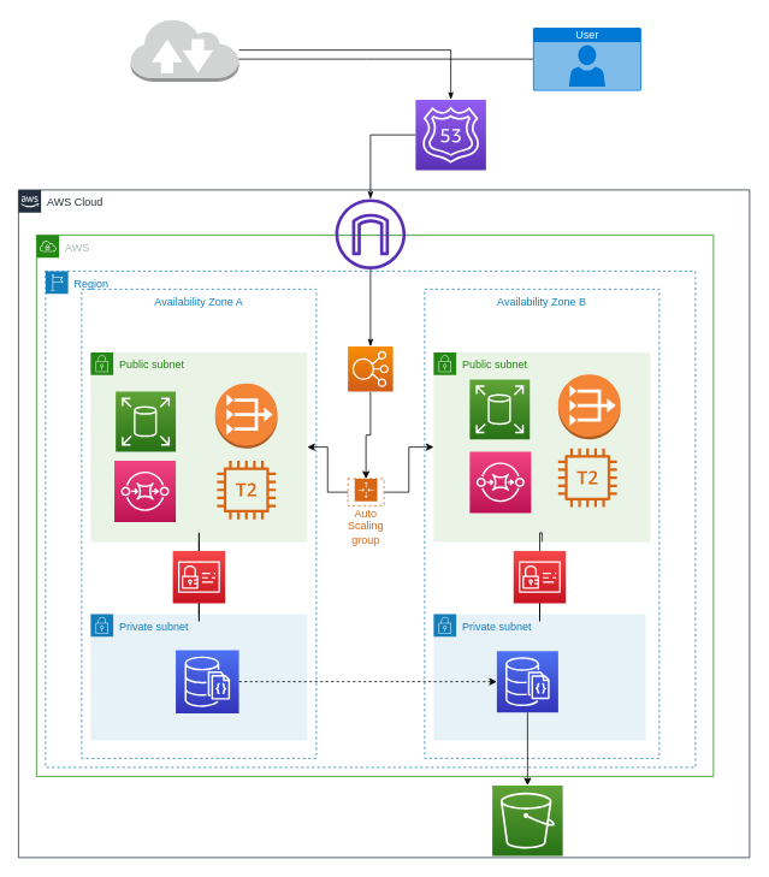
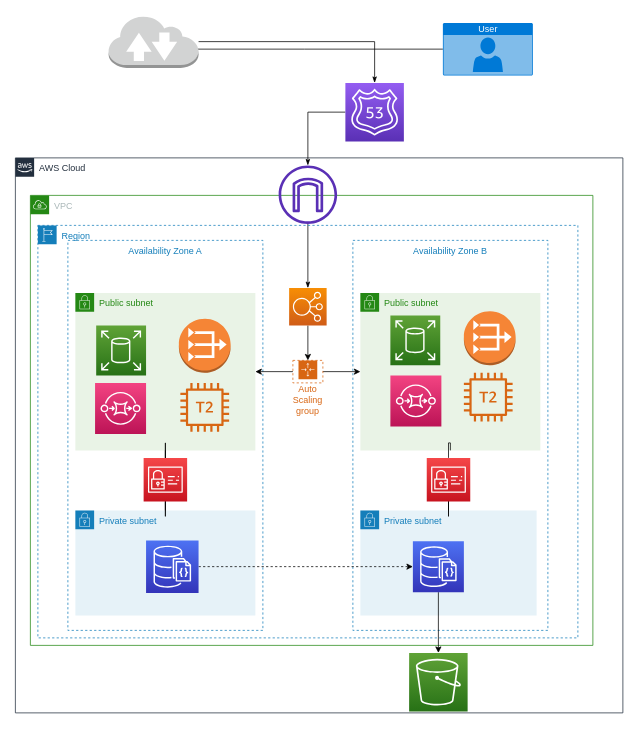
- <mxCell id="3" value="AWS" style="points=[[0,0],[0.25,0],[0.5,0],[0.75,0],[1,0],[1,0.25],[1,0.5],[1,0.75],[1,1],[0.75,1],[0.5,1],[0.25,1],[0,1],[0,0.75],[0,0.5],[0,0.25]];outlineConnect=0;gradientColor=none;html=1;whiteSpace=wrap;fontSize=12;fontStyle=0;shape=mxgraph.aws4.group;grIcon=mxgraph.aws4.group_vpc;strokeColor=#248814;fillColor=none;verticalAlign=top;align=left;spacingLeft=30;fontColor=#AAB7B8;dashed=0;" vertex="1" parent="1"><mxGeometry x="40" y="260" width="750" height="600" as="geometry" /></mxCell>
+ <mxCell id="3" value="VPC" style="points=[[0,0],[0.25,0],[0.5,0],[0.75,0],[1,0],[1,0.25],[1,0.5],[1,0.75],[1,1],[0.75,1],[0.5,1],[0.25,1],[0,1],[0,0.75],[0,0.5],[0,0.25]];outlineConnect=0;gradientColor=none;html=1;whiteSpace=wrap;fontSize=12;fontStyle=0;shape=mxgraph.aws4.group;grIcon=mxgraph.aws4.group_vpc;strokeColor=#248814;fillColor=none;verticalAlign=top;align=left;spacingLeft=30;fontColor=#AAB7B8;dashed=0;" vertex="1" parent="1"><mxGeometry x="40" y="260" width="750" height="600" as="geometry" /></mxCell>
- <mxCell id="16" value="Auto Scaling group" style="points=[[0,0],[0.25,0],[0.5,0],[0.75,0],[1,0],[1,0.25],[1,0.5],[1,0.75],[1,1],[0.75,1],[0.5,1],[0.25,1],[0,1],[0,0.75],[0,0.5],[0,0.25]];outlineConnect=0;gradientColor=none;html=1;whiteSpace=wrap;fontSize=12;fontStyle=0;shape=mxgraph.aws4.groupCenter;grIcon=mxgraph.aws4.group_auto_scaling_group;grStroke=1;strokeColor=#D86613;fillColor=none;verticalAlign=top;align=center;fontColor=#D86613;dashed=1;spacingTop=25;" vertex="1" parent="1"><mxGeometry x="385" y="530" width="40" height="30" as="geometry" /></mxCell>
+ <mxCell id="16" value="Auto Scaling group" style="points=[[0,0],[0.25,0],[0.5,0],[0.75,0],[1,0],[1,0.25],[1,0.5],[1,0.75],[1,1],[0.75,1],[0.5,1],[0.25,1],[0,1],[0,0.75],[0,0.5],[0,0.25]];outlineConnect=0;gradientColor=none;html=1;whiteSpace=wrap;fontSize=12;fontStyle=0;shape=mxgraph.aws4.groupCenter;grIcon=mxgraph.aws4.group_auto_scaling_group;grStroke=1;strokeColor=#D86613;fillColor=none;verticalAlign=top;align=center;fontColor=#D86613;dashed=1;spacingTop=25;" vertex="1" parent="1"><mxGeometry x="390" y="480" width="40" height="30" as="geometry" /></mxCell>
